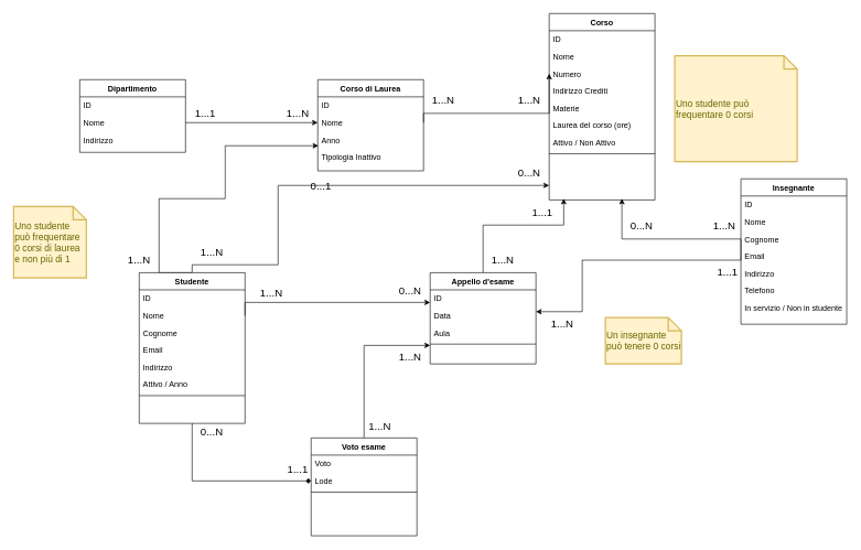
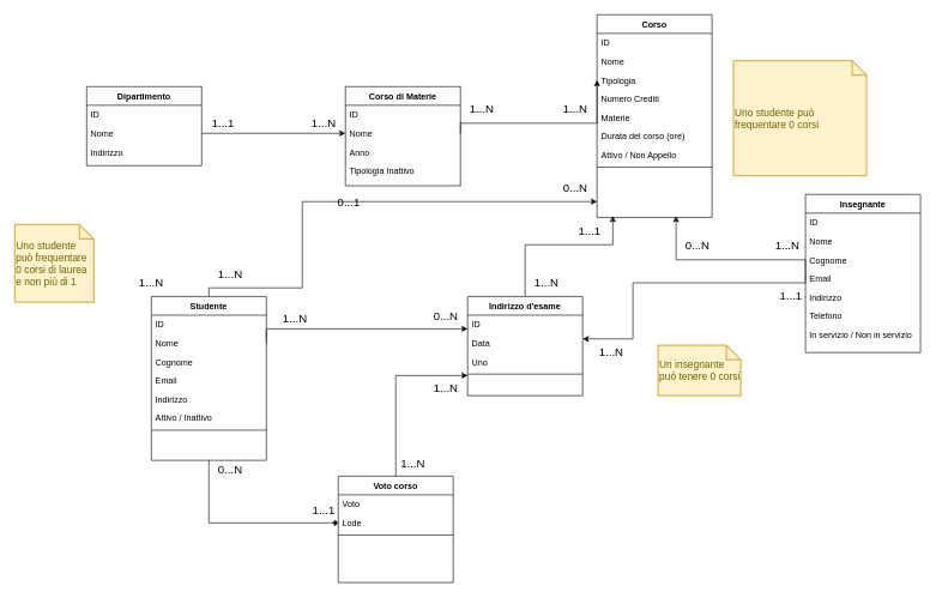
- <mxCell id="14" value="Numero" style="text;align=left;verticalAlign=top;spacingLeft=4;spacingRight=4;overflow=hidden;rotatable=0;points=[[0,0.5],[1,0.5]];portConstraint=eastwest;rounded=0;shadow=0;html=0;" vertex="1" parent="11"><mxGeometry y="78" width="160" height="26" as="geometry" /></mxCell>
+ <mxCell id="14" value="Tipologia" style="text;align=left;verticalAlign=top;spacingLeft=4;spacingRight=4;overflow=hidden;rotatable=0;points=[[0,0.5],[1,0.5]];portConstraint=eastwest;rounded=0;shadow=0;html=0;" vertex="1" parent="11"><mxGeometry y="78" width="160" height="26" as="geometry" /></mxCell>
- <mxCell id="6" value="Corso di Laurea" style="swimlane;fontStyle=1;align=center;verticalAlign=top;childLayout=stackLayout;horizontal=1;startSize=26;horizontalStack=0;resizeParent=1;resizeLast=0;collapsible=1;marginBottom=0;rounded=0;shadow=0;strokeWidth=1;" vertex="1" parent="1"><mxGeometry x="480" y="120" width="160" height="138" as="geometry"><mxRectangle x="220" y="120" width="160" height="26" as="alternateBounds" /></mxGeometry></mxCell>
+ <mxCell id="6" value="Corso di Materie" style="swimlane;fontStyle=1;align=center;verticalAlign=top;childLayout=stackLayout;horizontal=1;startSize=26;horizontalStack=0;resizeParent=1;resizeLast=0;collapsible=1;marginBottom=0;rounded=0;shadow=0;strokeWidth=1;" vertex="1" parent="1"><mxGeometry x="480" y="120" width="160" height="138" as="geometry"><mxRectangle x="220" y="120" width="160" height="26" as="alternateBounds" /></mxGeometry></mxCell>
- <mxCell id="15" value="Indirizzo Crediti" style="text;align=left;verticalAlign=top;spacingLeft=4;spacingRight=4;overflow=hidden;rotatable=0;points=[[0,0.5],[1,0.5]];portConstraint=eastwest;rounded=0;shadow=0;html=0;" vertex="1" parent="11"><mxGeometry y="104" width="160" height="26" as="geometry" /></mxCell>
+ <mxCell id="15" value="Numero Crediti" style="text;align=left;verticalAlign=top;spacingLeft=4;spacingRight=4;overflow=hidden;rotatable=0;points=[[0,0.5],[1,0.5]];portConstraint=eastwest;rounded=0;shadow=0;html=0;" vertex="1" parent="11"><mxGeometry y="104" width="160" height="26" as="geometry" /></mxCell>
- <mxCell id="17" value="Laurea del corso (ore)" style="text;align=left;verticalAlign=top;spacingLeft=4;spacingRight=4;overflow=hidden;rotatable=0;points=[[0,0.5],[1,0.5]];portConstraint=eastwest;rounded=0;shadow=0;html=0;" vertex="1" parent="11"><mxGeometry y="156" width="160" height="26" as="geometry" /></mxCell>
+ <mxCell id="17" value="Durata del corso (ore)" style="text;align=left;verticalAlign=top;spacingLeft=4;spacingRight=4;overflow=hidden;rotatable=0;points=[[0,0.5],[1,0.5]];portConstraint=eastwest;rounded=0;shadow=0;html=0;" vertex="1" parent="11"><mxGeometry y="156" width="160" height="26" as="geometry" /></mxCell>
- <mxCell id="18" value="Attivo / Non Attivo" style="text;align=left;verticalAlign=top;spacingLeft=4;spacingRight=4;overflow=hidden;rotatable=0;points=[[0,0.5],[1,0.5]];portConstraint=eastwest;rounded=0;shadow=0;html=0;" vertex="1" parent="11"><mxGeometry y="182" width="160" height="26" as="geometry" /></mxCell>
+ <mxCell id="18" value="Attivo / Non Appello" style="text;align=left;verticalAlign=top;spacingLeft=4;spacingRight=4;overflow=hidden;rotatable=0;points=[[0,0.5],[1,0.5]];portConstraint=eastwest;rounded=0;shadow=0;html=0;" vertex="1" parent="11"><mxGeometry y="182" width="160" height="26" as="geometry" /></mxCell>
- <mxCell id="34" style="edgeStyle=orthogonalEdgeStyle;rounded=0;orthogonalLoop=1;jettySize=auto;html=1;exitX=0.5;exitY=0;exitDx=0;exitDy=0;entryX=0.006;entryY=-0.154;entryDx=0;entryDy=0;entryPerimeter=0;" edge="1" parent="1" source="37" target="10"><mxGeometry relative="1" as="geometry"><mxPoint x="470" y="220" as="targetPoint" /><Array as="points"><mxPoint x="240" y="412" /><mxPoint x="240" y="300" /><mxPoint x="340" y="300" /><mxPoint x="340" y="220" /></Array></mxGeometry></mxCell>
- <mxCell id="21" value="Appello d'esame" style="swimlane;fontStyle=1;align=center;verticalAlign=top;childLayout=stackLayout;horizontal=1;startSize=26;horizontalStack=0;resizeParent=1;resizeLast=0;collapsible=1;marginBottom=0;rounded=0;shadow=0;strokeWidth=1;" vertex="1" parent="1"><mxGeometry x="650" y="412" width="160" height="138" as="geometry"><mxRectangle x="220" y="120" width="160" height="26" as="alternateBounds" /></mxGeometry></mxCell>
+ <mxCell id="21" value="Indirizzo d'esame" style="swimlane;fontStyle=1;align=center;verticalAlign=top;childLayout=stackLayout;horizontal=1;startSize=26;horizontalStack=0;resizeParent=1;resizeLast=0;collapsible=1;marginBottom=0;rounded=0;shadow=0;strokeWidth=1;" vertex="1" parent="1"><mxGeometry x="650" y="412" width="160" height="138" as="geometry"><mxRectangle x="220" y="120" width="160" height="26" as="alternateBounds" /></mxGeometry></mxCell>
- <mxCell id="33" value="In servizio / Non in studente" style="text;align=left;verticalAlign=top;spacingLeft=4;spacingRight=4;overflow=hidden;rotatable=0;points=[[0,0.5],[1,0.5]];portConstraint=eastwest;rounded=0;shadow=0;html=0;" vertex="1" parent="26"><mxGeometry y="182" width="160" height="26" as="geometry" /></mxCell>
+ <mxCell id="33" value="In servizio / Non in servizio" style="text;align=left;verticalAlign=top;spacingLeft=4;spacingRight=4;overflow=hidden;rotatable=0;points=[[0,0.5],[1,0.5]];portConstraint=eastwest;rounded=0;shadow=0;html=0;" vertex="1" parent="26"><mxGeometry y="182" width="160" height="26" as="geometry" /></mxCell>
- <mxCell id="24" value="Aula" style="text;align=left;verticalAlign=top;spacingLeft=4;spacingRight=4;overflow=hidden;rotatable=0;points=[[0,0.5],[1,0.5]];portConstraint=eastwest;" vertex="1" parent="21"><mxGeometry y="78" width="160" height="26" as="geometry" /></mxCell>
+ <mxCell id="24" value="Uno" style="text;align=left;verticalAlign=top;spacingLeft=4;spacingRight=4;overflow=hidden;rotatable=0;points=[[0,0.5],[1,0.5]];portConstraint=eastwest;" vertex="1" parent="21"><mxGeometry y="78" width="160" height="26" as="geometry" /></mxCell>
- <mxCell id="43" value="Attivo / Anno" style="text;align=left;verticalAlign=top;spacingLeft=4;spacingRight=4;overflow=hidden;rotatable=0;points=[[0,0.5],[1,0.5]];portConstraint=eastwest;rounded=0;shadow=0;html=0;" vertex="1" parent="37"><mxGeometry y="156" width="160" height="26" as="geometry" /></mxCell>
+ <mxCell id="43" value="Attivo / Inattivo" style="text;align=left;verticalAlign=top;spacingLeft=4;spacingRight=4;overflow=hidden;rotatable=0;points=[[0,0.5],[1,0.5]];portConstraint=eastwest;rounded=0;shadow=0;html=0;" vertex="1" parent="37"><mxGeometry y="156" width="160" height="26" as="geometry" /></mxCell>
- <mxCell id="49" value="Voto esame" style="swimlane;fontStyle=1;align=center;verticalAlign=top;childLayout=stackLayout;horizontal=1;startSize=26;horizontalStack=0;resizeParent=1;resizeLast=0;collapsible=1;marginBottom=0;rounded=0;shadow=0;strokeWidth=1;strokeColor=default;" vertex="1" parent="1"><mxGeometry x="470" y="662" width="160" height="148" as="geometry"><mxRectangle x="220" y="120" width="160" height="26" as="alternateBounds" /></mxGeometry></mxCell>
+ <mxCell id="49" value="Voto corso" style="swimlane;fontStyle=1;align=center;verticalAlign=top;childLayout=stackLayout;horizontal=1;startSize=26;horizontalStack=0;resizeParent=1;resizeLast=0;collapsible=1;marginBottom=0;rounded=0;shadow=0;strokeWidth=1;strokeColor=default;" vertex="1" parent="1"><mxGeometry x="470" y="662" width="160" height="148" as="geometry"><mxRectangle x="220" y="120" width="160" height="26" as="alternateBounds" /></mxGeometry></mxCell>
